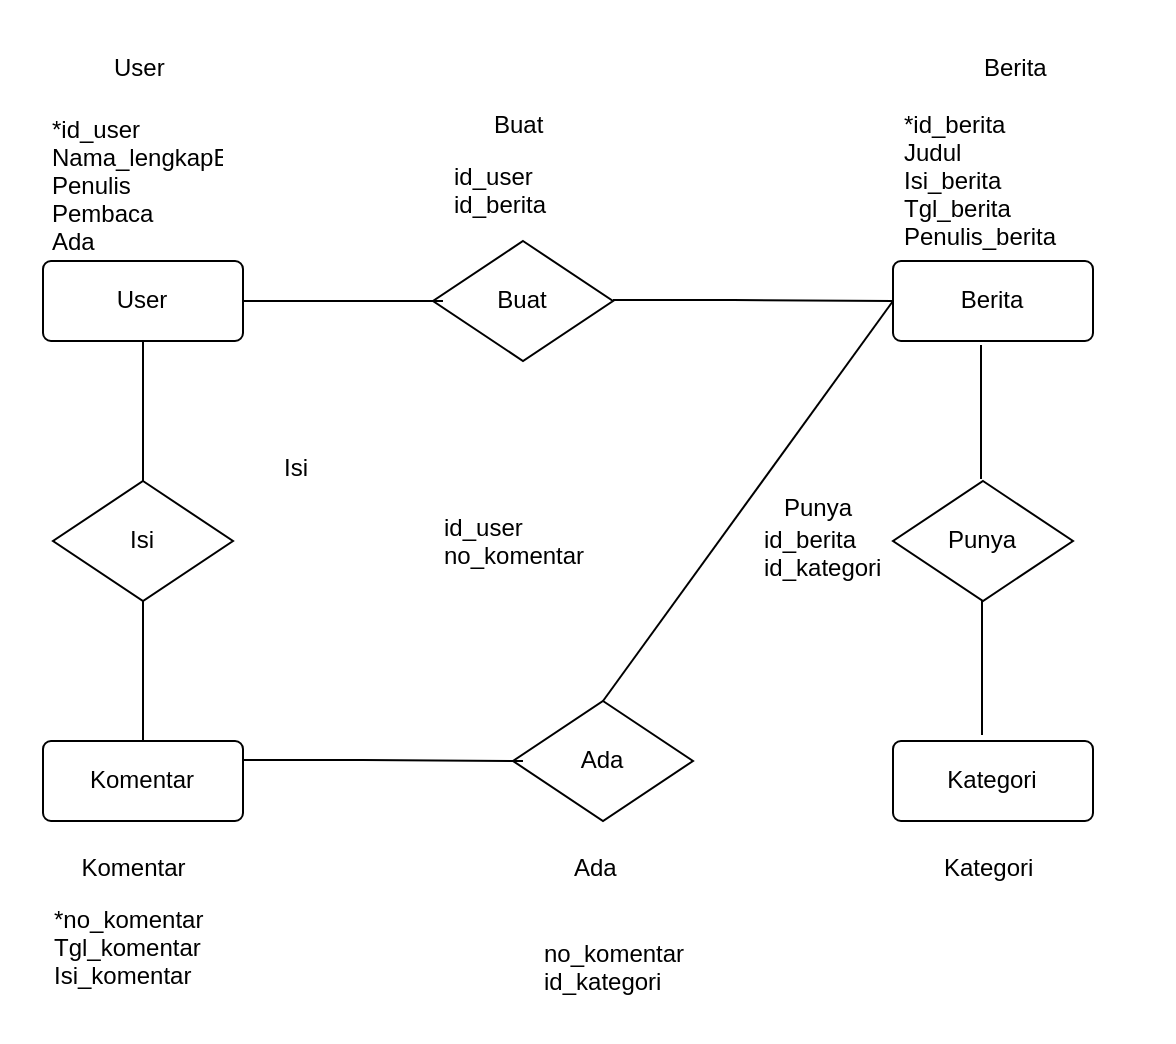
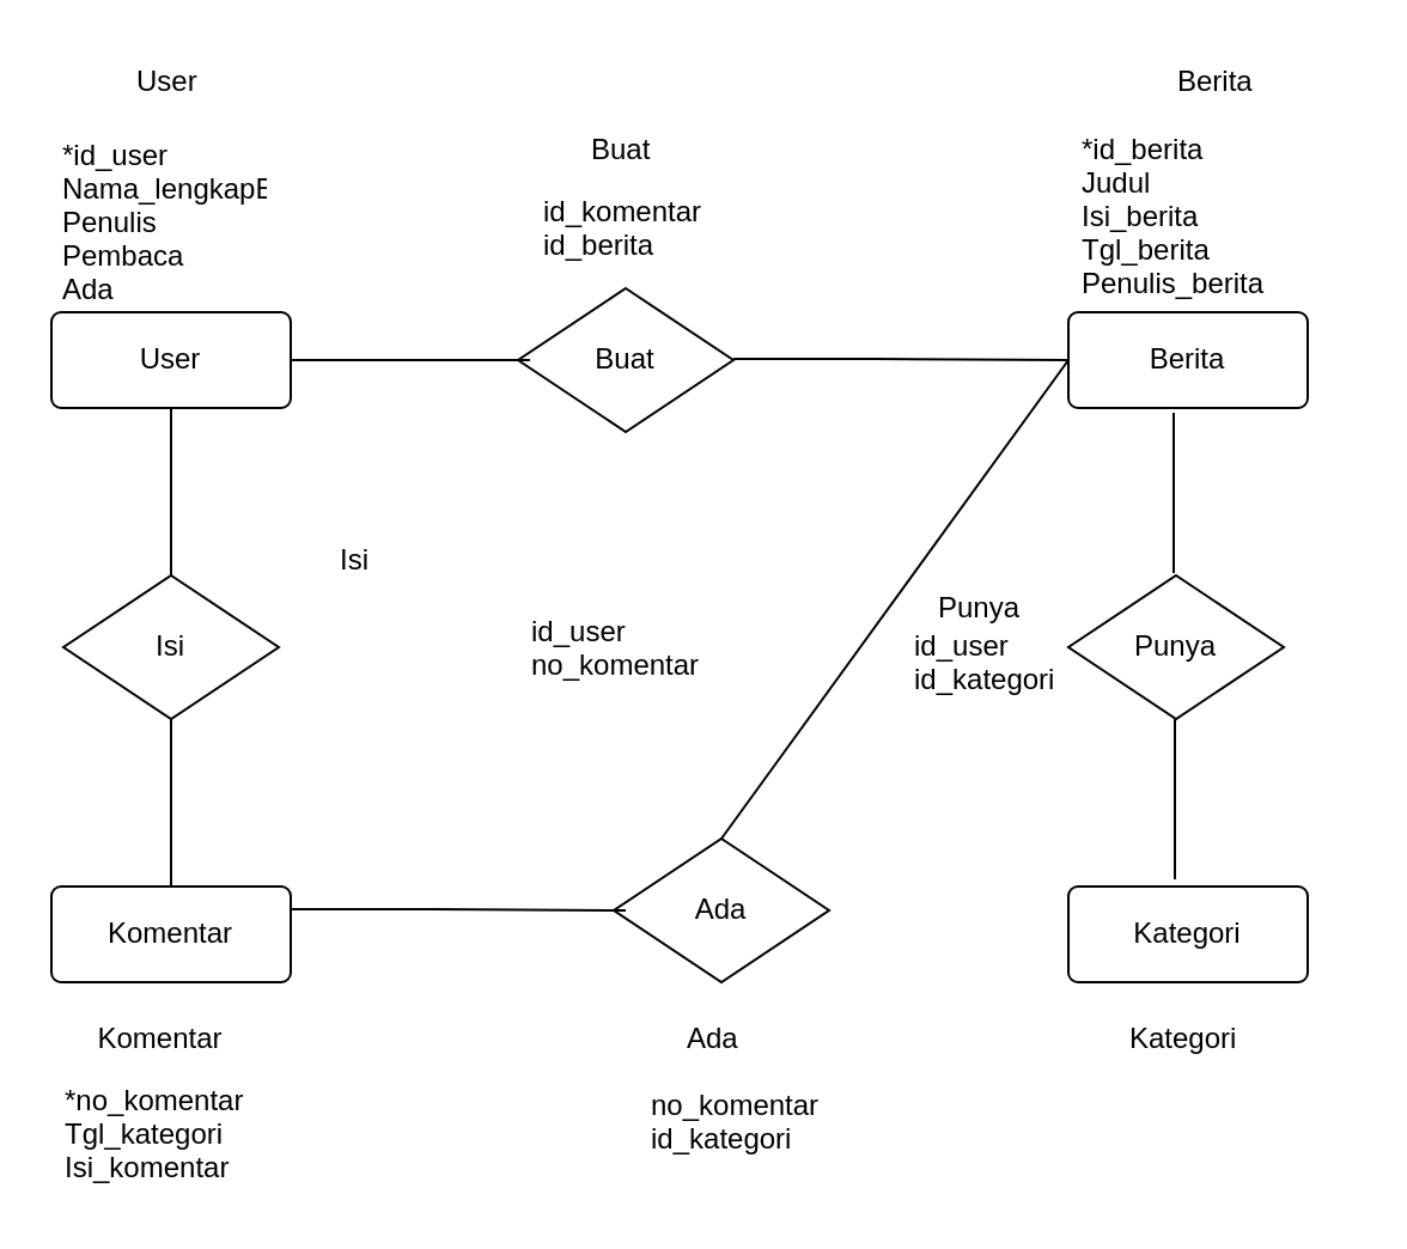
- <mxCell id="28" value="id_user&#10;id_berita&#10;" style="text;strokeColor=none;fillColor=none;spacingLeft=4;spacingRight=4;overflow=hidden;rotatable=0;points=[[0,0.5],[1,0.5]];portConstraint=eastwest;fontSize=12;" vertex="1" parent="1"><mxGeometry x="221" y="74.5" width="80" height="35.5" as="geometry" /></mxCell>
+ <mxCell id="28" value="id_komentar&#10;id_berita&#10;" style="text;strokeColor=none;fillColor=none;spacingLeft=4;spacingRight=4;overflow=hidden;rotatable=0;points=[[0,0.5],[1,0.5]];portConstraint=eastwest;fontSize=12;" vertex="1" parent="1"><mxGeometry x="221" y="74.5" width="80" height="35.5" as="geometry" /></mxCell>
- <mxCell id="30" value="id_berita&#10;id_kategori&#10;" style="text;strokeColor=none;fillColor=none;spacingLeft=4;spacingRight=4;overflow=hidden;rotatable=0;points=[[0,0.5],[1,0.5]];portConstraint=eastwest;fontSize=12;" vertex="1" parent="1"><mxGeometry x="376" y="256" width="100" height="44" as="geometry" /></mxCell>
+ <mxCell id="30" value="id_user&#10;id_kategori&#10;" style="text;strokeColor=none;fillColor=none;spacingLeft=4;spacingRight=4;overflow=hidden;rotatable=0;points=[[0,0.5],[1,0.5]];portConstraint=eastwest;fontSize=12;" vertex="1" parent="1"><mxGeometry x="376" y="256" width="100" height="44" as="geometry" /></mxCell>
- <mxCell id="24" value="*no_komentar&#10;Tgl_komentar&#10;Isi_komentar&#10;" style="text;strokeColor=none;fillColor=none;spacingLeft=4;spacingRight=4;overflow=hidden;rotatable=0;points=[[0,0.5],[1,0.5]];portConstraint=eastwest;fontSize=12;" vertex="1" parent="1"><mxGeometry x="21" y="446" width="135" height="54" as="geometry" /></mxCell>
+ <mxCell id="24" value="*no_komentar&#10;Tgl_kategori&#10;Isi_komentar&#10;" style="text;strokeColor=none;fillColor=none;spacingLeft=4;spacingRight=4;overflow=hidden;rotatable=0;points=[[0,0.5],[1,0.5]];portConstraint=eastwest;fontSize=12;" vertex="1" parent="1"><mxGeometry x="21" y="446" width="135" height="54" as="geometry" /></mxCell>
- <mxCell id="32" value="no_komentar&#10;id_kategori" style="text;strokeColor=none;fillColor=none;spacingLeft=4;spacingRight=4;overflow=hidden;rotatable=0;points=[[0,0.5],[1,0.5]];portConstraint=eastwest;fontSize=12;" vertex="1" parent="1"><mxGeometry x="266" y="463" width="110" height="50" as="geometry" /></mxCell>
+ <mxCell id="32" value="no_komentar&#10;id_kategori" style="text;strokeColor=none;fillColor=none;spacingLeft=4;spacingRight=4;overflow=hidden;rotatable=0;points=[[0,0.5],[1,0.5]];portConstraint=eastwest;fontSize=12;" vertex="1" parent="1"><mxGeometry x="266" y="448" width="110" height="50" as="geometry" /></mxCell>
